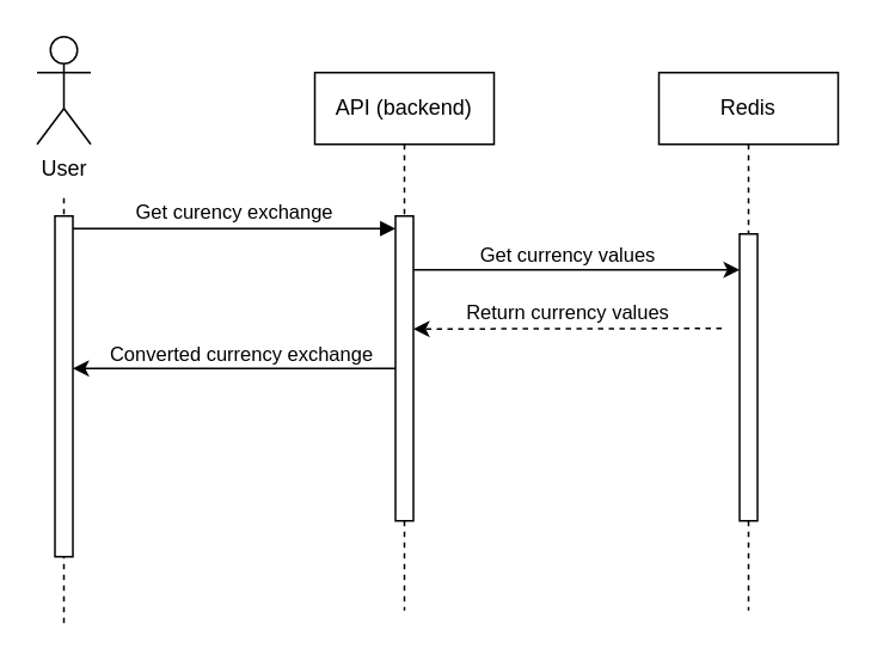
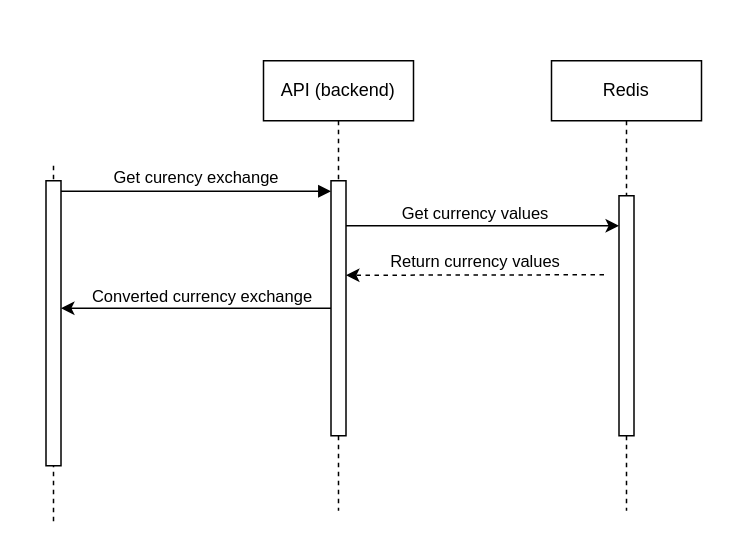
- <mxCell id="14" value="User" style="shape=umlActor;verticalLabelPosition=bottom;verticalAlign=top;html=1;outlineConnect=0;movable=1;resizable=1;rotatable=1;deletable=1;editable=1;locked=0;connectable=1;" vertex="1" parent="1"><mxGeometry x="20" y="20" width="30" height="60" as="geometry" /></mxCell>
